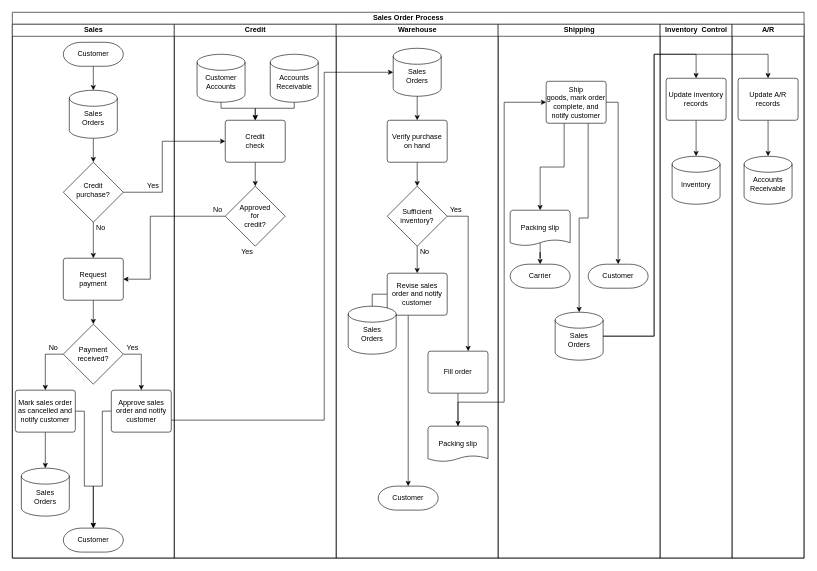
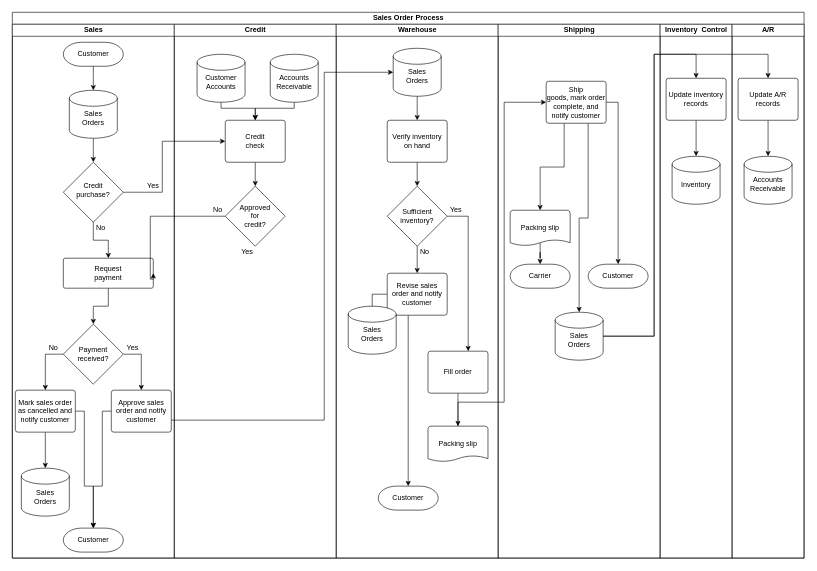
- <mxCell id="37" value="Verify purchase&lt;br&gt;on hand" style="strokeWidth=1;html=1;shape=mxgraph.flowchart.process;whiteSpace=wrap;" parent="35" vertex="1"><mxGeometry x="85" y="160" width="100" height="70" as="geometry" /></mxCell>
+ <mxCell id="37" value="Verify inventory&lt;br&gt;on hand" style="strokeWidth=1;html=1;shape=mxgraph.flowchart.process;whiteSpace=wrap;" parent="35" vertex="1"><mxGeometry x="85" y="160" width="100" height="70" as="geometry" /></mxCell>
- <mxCell id="18" value="Request&lt;br&gt;payment" style="strokeWidth=1;html=1;shape=mxgraph.flowchart.process;whiteSpace=wrap;" parent="3" vertex="1"><mxGeometry x="85" y="390" width="100" height="70" as="geometry" /></mxCell>
+ <mxCell id="18" value="Request&lt;br&gt;payment" style="strokeWidth=1;html=1;shape=mxgraph.flowchart.process;whiteSpace=wrap;" parent="3" vertex="1"><mxGeometry x="85" y="390" width="150" height="50" as="geometry" /></mxCell>
